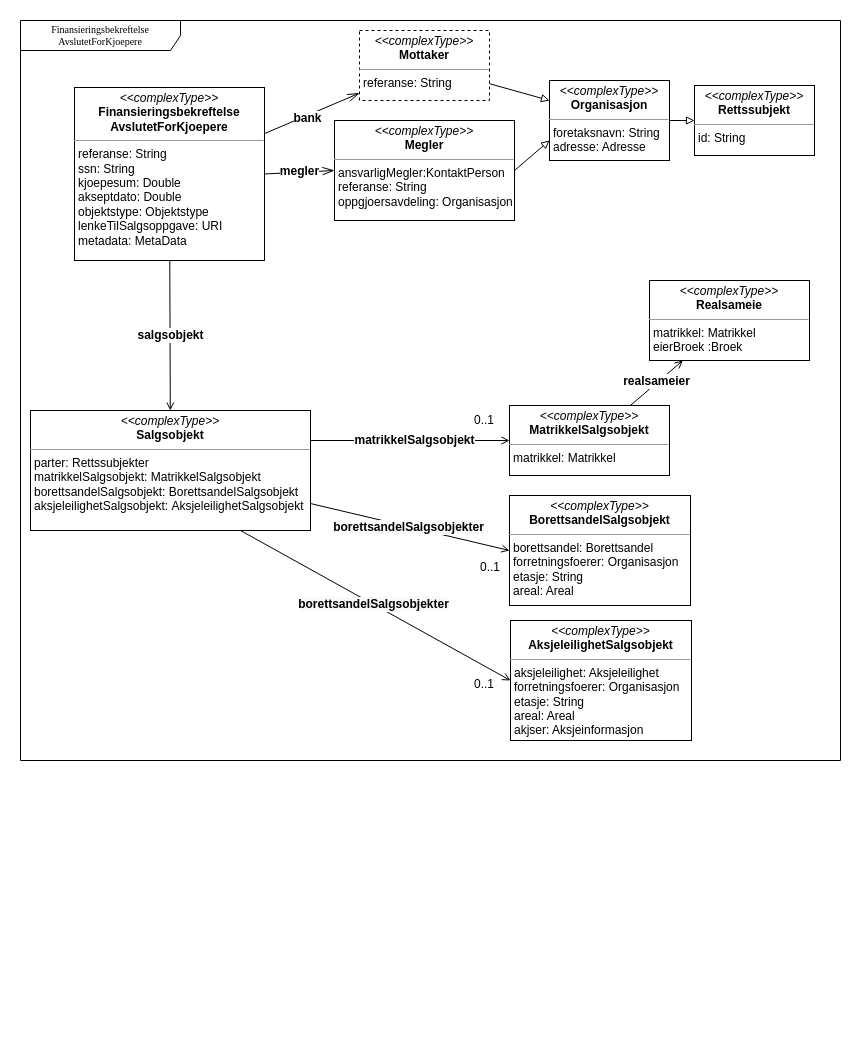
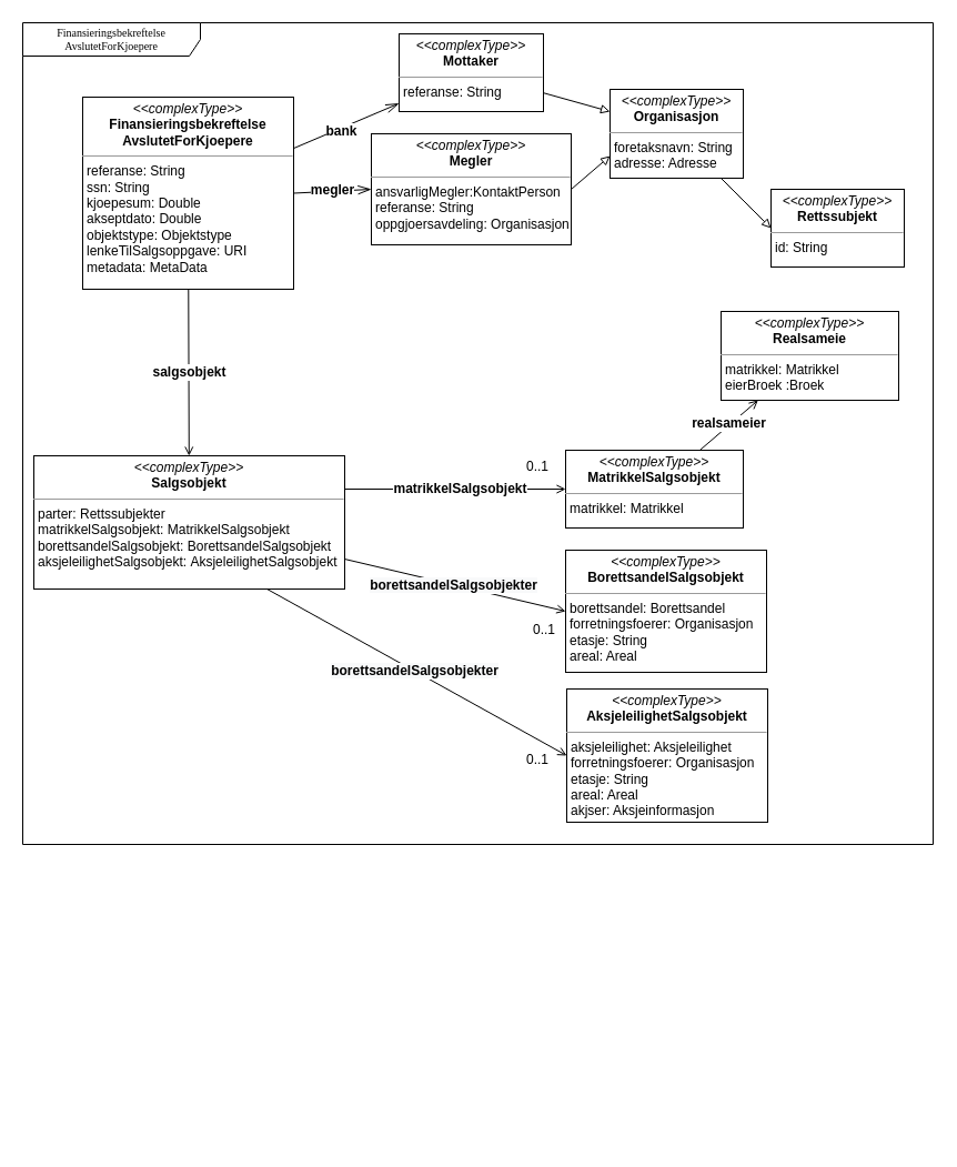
- <mxCell id="7" value="&lt;p style=&quot;margin: 0px ; margin-top: 4px ; text-align: center&quot;&gt;&lt;i style=&quot;font-family: &amp;#34;helvetica&amp;#34;&quot;&gt;&amp;lt;&amp;lt;complexType&amp;gt;&amp;gt;&lt;/i&gt;&lt;br style=&quot;font-family: &amp;#34;helvetica&amp;#34;&quot;&gt;&lt;b style=&quot;font-family: &amp;#34;helvetica&amp;#34;&quot;&gt;Mottaker&lt;/b&gt;&lt;br&gt;&lt;/p&gt;&lt;hr size=&quot;1&quot;&gt;&lt;p style=&quot;margin: 0px ; margin-left: 4px&quot;&gt;referanse: String&lt;br&gt;&lt;/p&gt;" style="verticalAlign=top;align=left;overflow=fill;fontSize=12;fontFamily=Helvetica;html=1;rounded=0;shadow=0;comic=0;labelBackgroundColor=none;strokeWidth=1;dashed=1;" parent="1" vertex="1"><mxGeometry x="359" y="30" width="130" height="70" as="geometry" /></mxCell>
+ <mxCell id="7" value="&lt;p style=&quot;margin: 0px ; margin-top: 4px ; text-align: center&quot;&gt;&lt;i style=&quot;font-family: &amp;#34;helvetica&amp;#34;&quot;&gt;&amp;lt;&amp;lt;complexType&amp;gt;&amp;gt;&lt;/i&gt;&lt;br style=&quot;font-family: &amp;#34;helvetica&amp;#34;&quot;&gt;&lt;b style=&quot;font-family: &amp;#34;helvetica&amp;#34;&quot;&gt;Mottaker&lt;/b&gt;&lt;br&gt;&lt;/p&gt;&lt;hr size=&quot;1&quot;&gt;&lt;p style=&quot;margin: 0px ; margin-left: 4px&quot;&gt;referanse: String&lt;br&gt;&lt;/p&gt;" style="verticalAlign=top;align=left;overflow=fill;fontSize=12;fontFamily=Helvetica;html=1;rounded=0;shadow=0;comic=0;labelBackgroundColor=none;strokeWidth=1" parent="1" vertex="1"><mxGeometry x="359" y="30" width="130" height="70" as="geometry" /></mxCell>
- <mxCell id="18" value="&lt;p style=&quot;margin: 0px ; margin-top: 4px ; text-align: center&quot;&gt;&lt;i style=&quot;font-family: &amp;#34;helvetica&amp;#34;&quot;&gt;&amp;lt;&amp;lt;complexType&amp;gt;&amp;gt;&lt;/i&gt;&lt;br style=&quot;font-family: &amp;#34;helvetica&amp;#34;&quot;&gt;&lt;font face=&quot;helvetica&quot;&gt;&lt;b&gt;Rettssubjekt&lt;/b&gt;&lt;/font&gt;&lt;br&gt;&lt;/p&gt;&lt;hr size=&quot;1&quot;&gt;&lt;p style=&quot;margin: 0px ; margin-left: 4px&quot;&gt;id: String&lt;br&gt;&lt;/p&gt;" style="verticalAlign=top;align=left;overflow=fill;fontSize=12;fontFamily=Helvetica;html=1;rounded=0;shadow=0;comic=0;labelBackgroundColor=none;strokeWidth=1" parent="1" vertex="1"><mxGeometry x="694" y="85" width="120" height="70" as="geometry" /></mxCell>
+ <mxCell id="18" value="&lt;p style=&quot;margin: 0px ; margin-top: 4px ; text-align: center&quot;&gt;&lt;i style=&quot;font-family: &amp;#34;helvetica&amp;#34;&quot;&gt;&amp;lt;&amp;lt;complexType&amp;gt;&amp;gt;&lt;/i&gt;&lt;br style=&quot;font-family: &amp;#34;helvetica&amp;#34;&quot;&gt;&lt;font face=&quot;helvetica&quot;&gt;&lt;b&gt;Rettssubjekt&lt;/b&gt;&lt;/font&gt;&lt;br&gt;&lt;/p&gt;&lt;hr size=&quot;1&quot;&gt;&lt;p style=&quot;margin: 0px ; margin-left: 4px&quot;&gt;id: String&lt;br&gt;&lt;/p&gt;" style="verticalAlign=top;align=left;overflow=fill;fontSize=12;fontFamily=Helvetica;html=1;rounded=0;shadow=0;comic=0;labelBackgroundColor=none;strokeWidth=1" parent="1" vertex="1"><mxGeometry x="694" y="170" width="120" height="70" as="geometry" /></mxCell>
